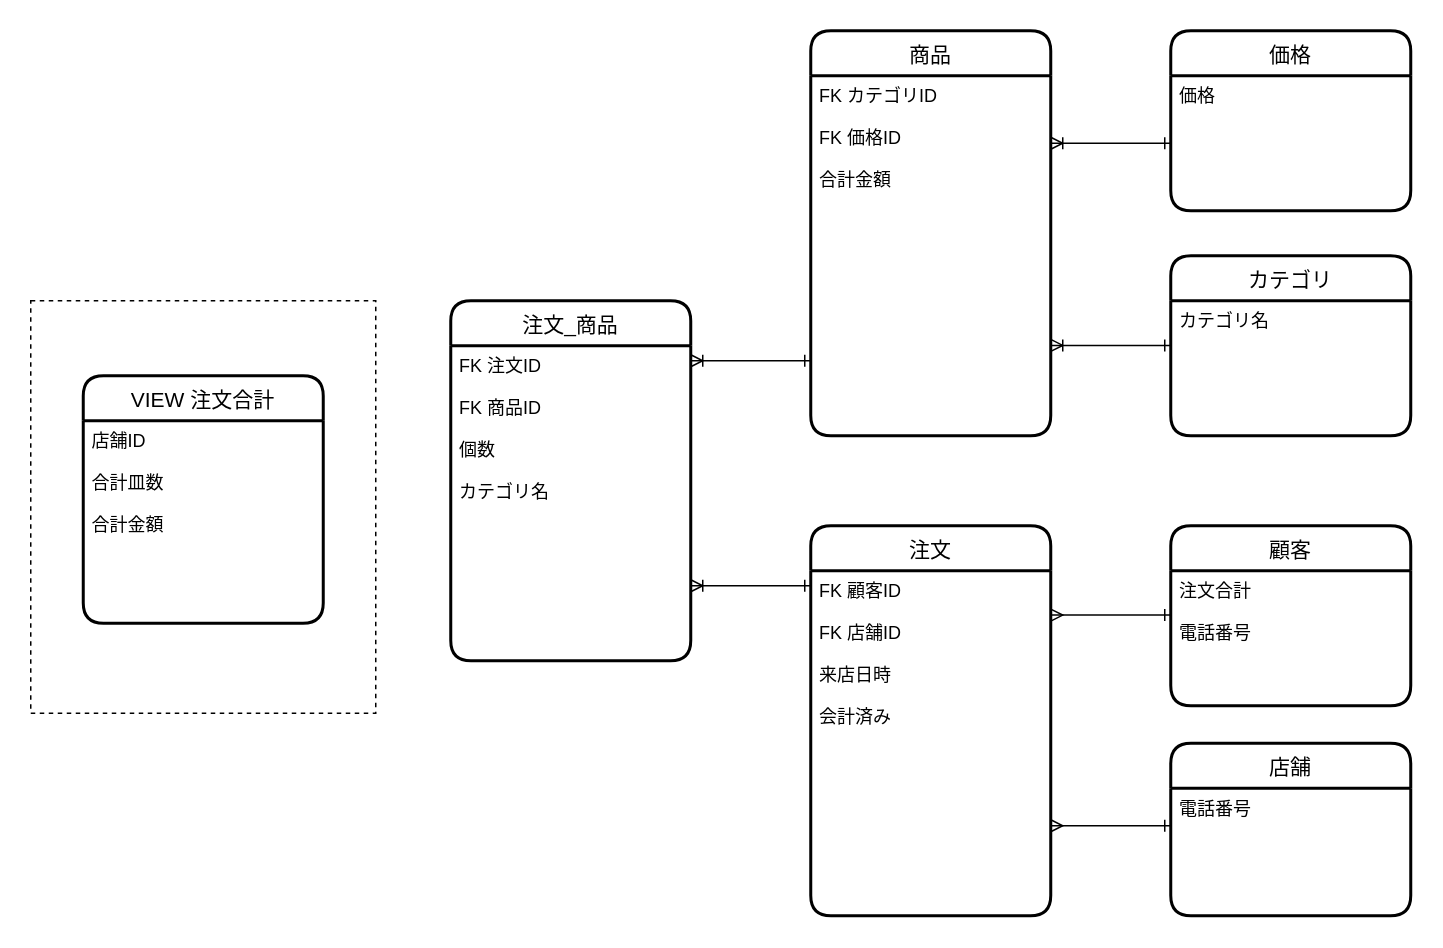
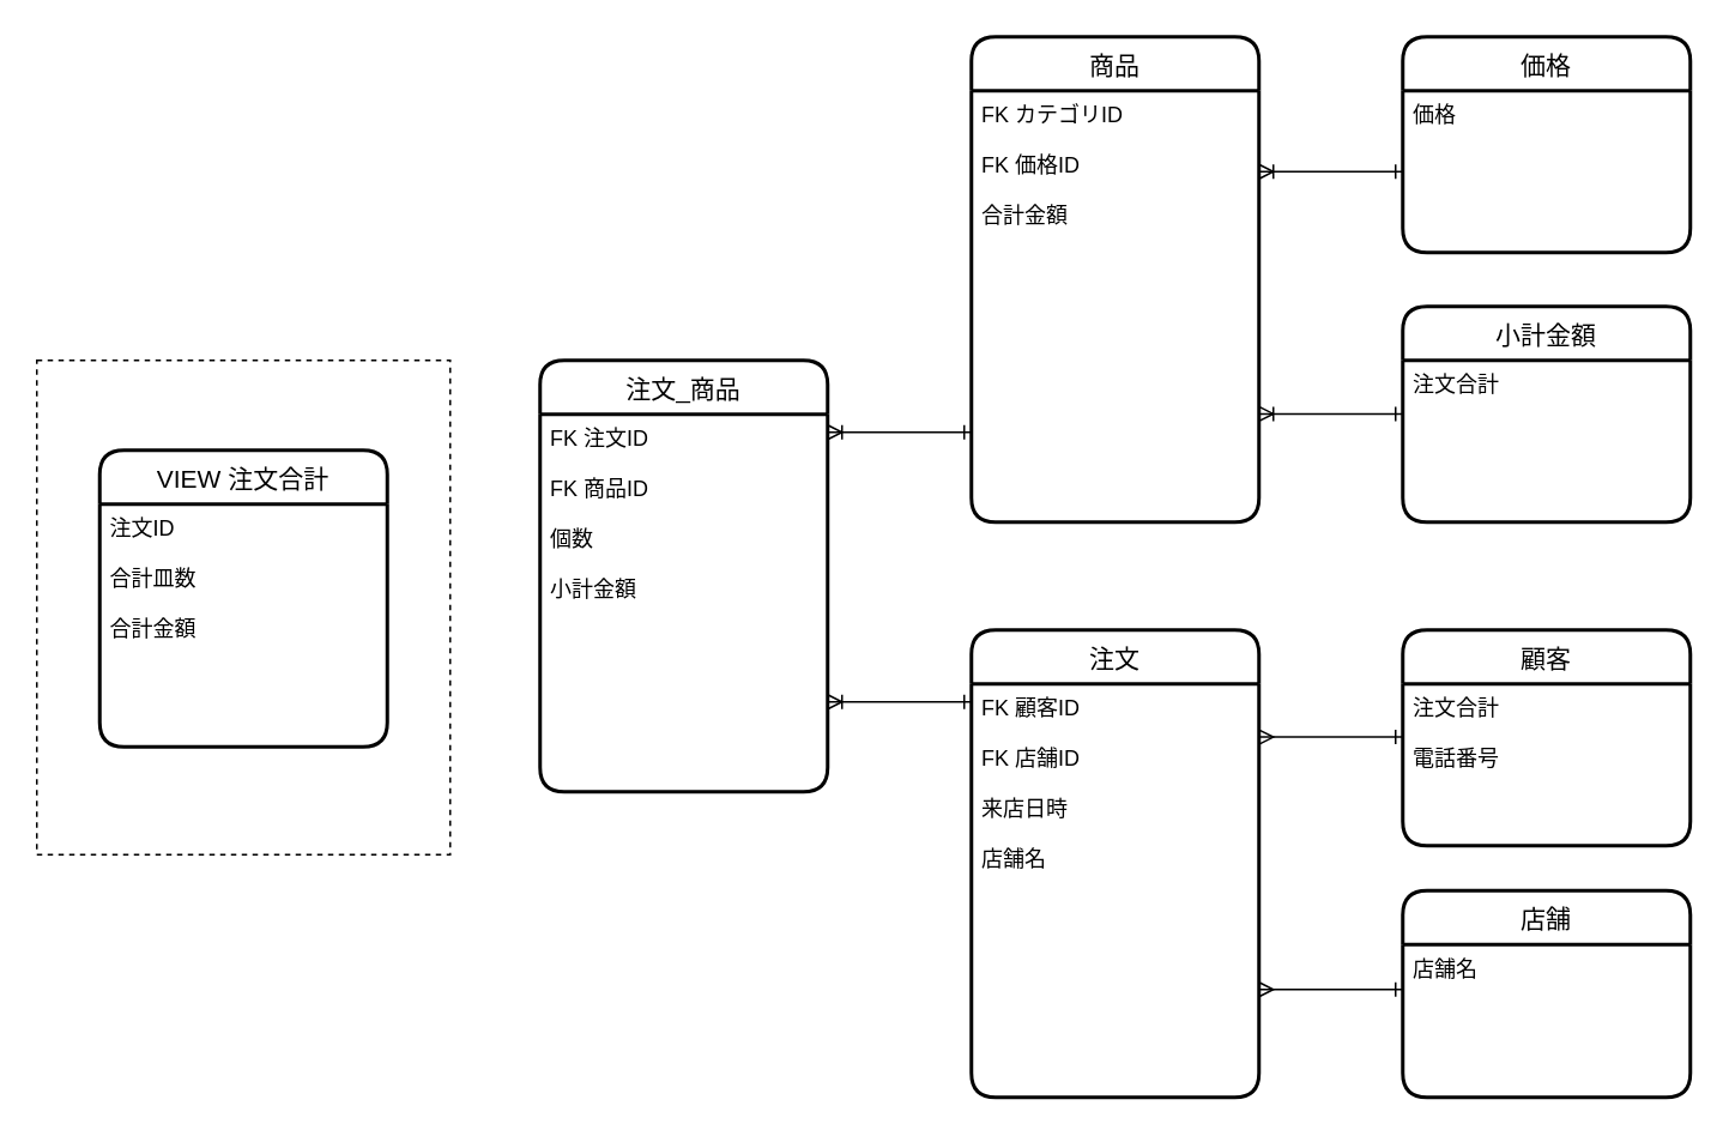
- <mxCell id="10" value="カテゴリ" style="swimlane;childLayout=stackLayout;horizontal=1;startSize=30;horizontalStack=0;rounded=1;fontSize=14;fontStyle=0;strokeWidth=2;resizeParent=0;resizeLast=1;shadow=0;dashed=0;align=center;" parent="1" vertex="1"><mxGeometry x="780" y="170" width="160" height="120" as="geometry" /></mxCell>
+ <mxCell id="10" value="小計金額" style="swimlane;childLayout=stackLayout;horizontal=1;startSize=30;horizontalStack=0;rounded=1;fontSize=14;fontStyle=0;strokeWidth=2;resizeParent=0;resizeLast=1;shadow=0;dashed=0;align=center;" parent="1" vertex="1"><mxGeometry x="780" y="170" width="160" height="120" as="geometry" /></mxCell>
- <mxCell id="11" value="カテゴリ名" style="align=left;strokeColor=none;fillColor=none;spacingLeft=4;fontSize=12;verticalAlign=top;resizable=0;rotatable=0;part=1;" parent="10" vertex="1"><mxGeometry y="30" width="160" height="90" as="geometry" /></mxCell>
+ <mxCell id="11" value="注文合計" style="align=left;strokeColor=none;fillColor=none;spacingLeft=4;fontSize=12;verticalAlign=top;resizable=0;rotatable=0;part=1;" parent="10" vertex="1"><mxGeometry y="30" width="160" height="90" as="geometry" /></mxCell>
- <mxCell id="9" value="FK 注文ID&#10;&#10;FK 商品ID&#10;&#10;個数&#10;&#10;カテゴリ名" style="align=left;strokeColor=none;fillColor=none;spacingLeft=4;fontSize=12;verticalAlign=top;resizable=0;rotatable=0;part=1;" parent="8" vertex="1"><mxGeometry y="30" width="160" height="210" as="geometry" /></mxCell>
+ <mxCell id="9" value="FK 注文ID&#10;&#10;FK 商品ID&#10;&#10;個数&#10;&#10;小計金額" style="align=left;strokeColor=none;fillColor=none;spacingLeft=4;fontSize=12;verticalAlign=top;resizable=0;rotatable=0;part=1;" parent="8" vertex="1"><mxGeometry y="30" width="160" height="210" as="geometry" /></mxCell>
- <mxCell id="19" value="店舗ID&#10;&#10;合計皿数&#10;&#10;合計金額" style="align=left;strokeColor=none;fillColor=none;spacingLeft=4;fontSize=12;verticalAlign=top;resizable=0;rotatable=0;part=1;" parent="18" vertex="1"><mxGeometry y="30" width="160" height="135" as="geometry" /></mxCell>
+ <mxCell id="19" value="注文ID&#10;&#10;合計皿数&#10;&#10;合計金額" style="align=left;strokeColor=none;fillColor=none;spacingLeft=4;fontSize=12;verticalAlign=top;resizable=0;rotatable=0;part=1;" parent="18" vertex="1"><mxGeometry y="30" width="160" height="135" as="geometry" /></mxCell>
- <mxCell id="5" value="FK 顧客ID&#10;&#10;FK 店舗ID&#10;&#10;来店日時&#10;&#10;会計済み" style="align=left;strokeColor=none;fillColor=none;spacingLeft=4;fontSize=12;verticalAlign=top;resizable=0;rotatable=0;part=1;" parent="3" vertex="1"><mxGeometry y="30" width="160" height="230" as="geometry" /></mxCell>
+ <mxCell id="5" value="FK 顧客ID&#10;&#10;FK 店舗ID&#10;&#10;来店日時&#10;&#10;店舗名" style="align=left;strokeColor=none;fillColor=none;spacingLeft=4;fontSize=12;verticalAlign=top;resizable=0;rotatable=0;part=1;" parent="3" vertex="1"><mxGeometry y="30" width="160" height="230" as="geometry" /></mxCell>
- <mxCell id="17" value="電話番号" style="align=left;strokeColor=none;fillColor=none;spacingLeft=4;fontSize=12;verticalAlign=top;resizable=0;rotatable=0;part=1;" parent="16" vertex="1"><mxGeometry y="30" width="160" height="85" as="geometry" /></mxCell>
+ <mxCell id="17" value="店舗名" style="align=left;strokeColor=none;fillColor=none;spacingLeft=4;fontSize=12;verticalAlign=top;resizable=0;rotatable=0;part=1;" parent="16" vertex="1"><mxGeometry y="30" width="160" height="85" as="geometry" /></mxCell>
